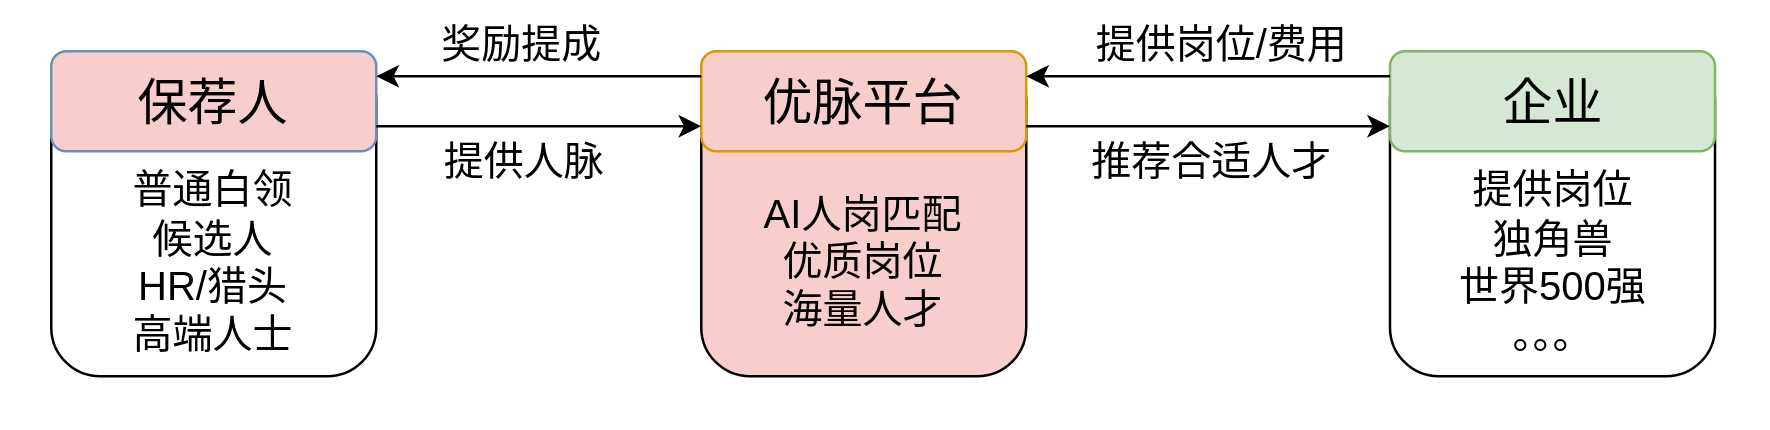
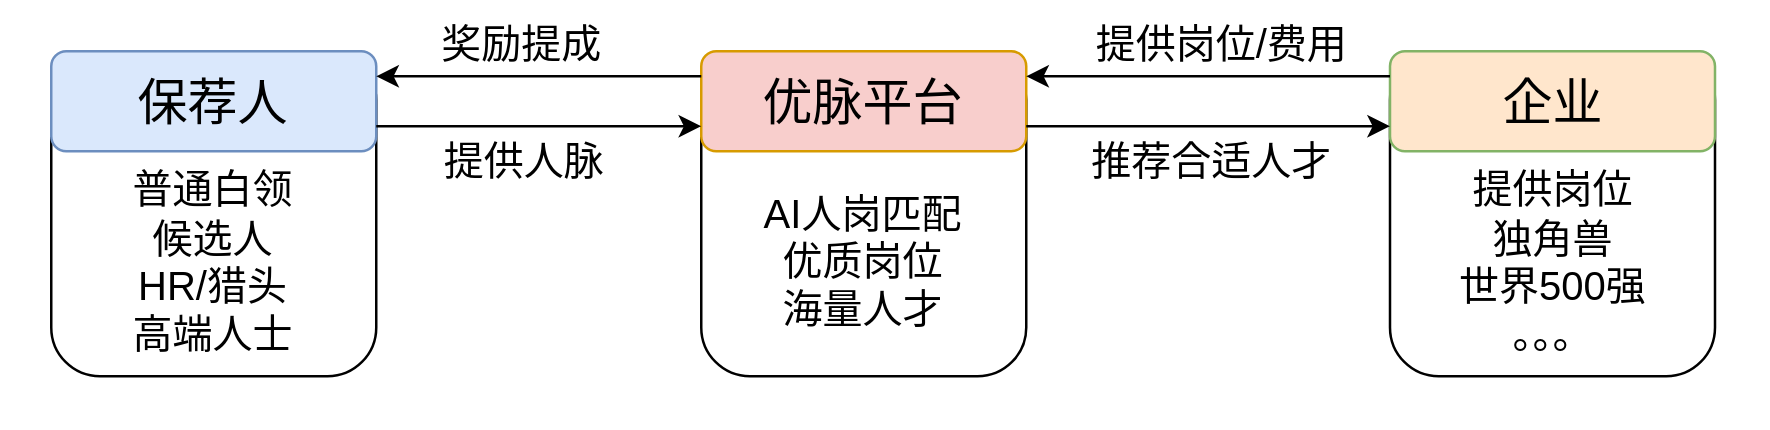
- <mxCell id="8" value="保荐人" style="rounded=1;whiteSpace=wrap;html=1;fillColor=#f8cecc;strokeColor=#6c8ebf;fontSize=20;" parent="1" vertex="1"><mxGeometry x="20" y="20" width="130" height="40" as="geometry" /></mxCell>
+ <mxCell id="8" value="保荐人" style="rounded=1;whiteSpace=wrap;html=1;fillColor=#dae8fc;strokeColor=#6c8ebf;fontSize=20;" parent="1" vertex="1"><mxGeometry x="20" y="20" width="130" height="40" as="geometry" /></mxCell>
- <mxCell id="5" value="企业" style="rounded=1;whiteSpace=wrap;html=1;fillColor=#d5e8d4;strokeColor=#82b366;fontSize=20;" parent="1" vertex="1"><mxGeometry x="555.5" y="20" width="130" height="40" as="geometry" /></mxCell>
+ <mxCell id="5" value="企业" style="rounded=1;whiteSpace=wrap;html=1;fillColor=#ffe6cc;strokeColor=#82b366;fontSize=20;" parent="1" vertex="1"><mxGeometry x="555.5" y="20" width="130" height="40" as="geometry" /></mxCell>
- <mxCell id="4" value="&lt;br style=&quot;font-size: 16px;&quot;&gt;&lt;br style=&quot;font-size: 16px;&quot;&gt;&lt;font style=&quot;font-size: 16px;&quot;&gt;AI人岗匹配&lt;/font&gt;&lt;br style=&quot;font-size: 16px;&quot;&gt;优质岗位&lt;br style=&quot;font-size: 16px;&quot;&gt;海量人才" style="rounded=1;whiteSpace=wrap;html=1;fontSize=16;fillColor=#f8cecc;" parent="1" vertex="1"><mxGeometry x="280" y="20" width="130" height="130" as="geometry" /></mxCell>
+ <mxCell id="4" value="&lt;br style=&quot;font-size: 16px;&quot;&gt;&lt;br style=&quot;font-size: 16px;&quot;&gt;&lt;font style=&quot;font-size: 16px;&quot;&gt;AI人岗匹配&lt;/font&gt;&lt;br style=&quot;font-size: 16px;&quot;&gt;优质岗位&lt;br style=&quot;font-size: 16px;&quot;&gt;海量人才" style="rounded=1;whiteSpace=wrap;html=1;fontSize=16;" parent="1" vertex="1"><mxGeometry x="280" y="20" width="130" height="130" as="geometry" /></mxCell>
